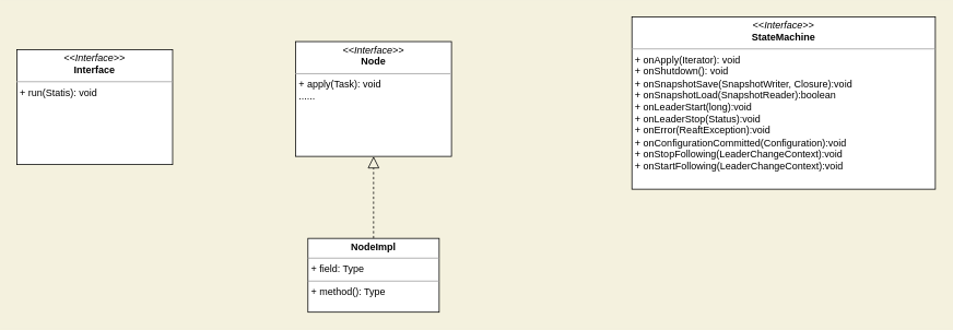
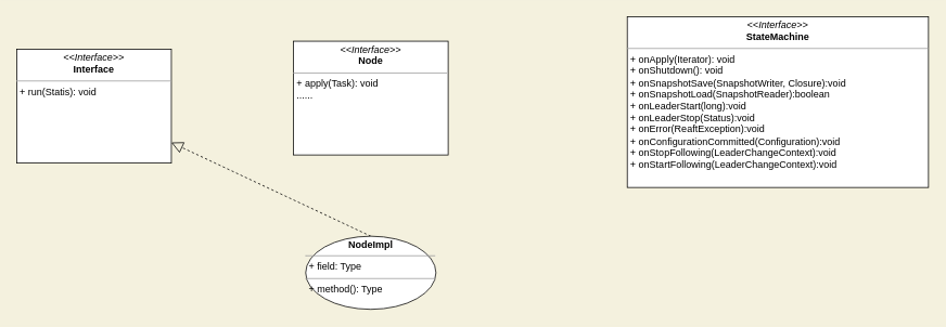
- <mxCell id="5" value="" style="endArrow=block;dashed=1;endFill=0;endSize=12;html=1;entryX=0.5;entryY=1;entryDx=0;entryDy=0;exitX=0.5;exitY=0;exitDx=0;exitDy=0;" parent="1" source="6" target="3" edge="1"><mxGeometry width="160" relative="1" as="geometry"><mxPoint x="455" y="290" as="sourcePoint" /><mxPoint x="520" y="370" as="targetPoint" /></mxGeometry></mxCell>
+ <mxCell id="5" value="" style="endArrow=block;dashed=1;endFill=0;endSize=12;html=1;exitX=0.5;exitY=0;exitDx=0;exitDy=0;" parent="1" source="6" target="4" edge="1"><mxGeometry width="160" relative="1" as="geometry"><mxPoint x="455" y="290" as="sourcePoint" /><mxPoint x="520" y="370" as="targetPoint" /></mxGeometry></mxCell>
- <mxCell id="6" value="&lt;p style=&quot;margin: 0px ; margin-top: 4px ; text-align: center&quot;&gt;&lt;b&gt;NodeImpl&lt;/b&gt;&lt;/p&gt;&lt;hr size=&quot;1&quot;&gt;&lt;p style=&quot;margin: 0px ; margin-left: 4px&quot;&gt;+ field: Type&lt;/p&gt;&lt;hr size=&quot;1&quot;&gt;&lt;p style=&quot;margin: 0px ; margin-left: 4px&quot;&gt;+ method(): Type&lt;/p&gt;" style="verticalAlign=top;align=left;overflow=fill;fontSize=12;fontFamily=Helvetica;html=1;" parent="1" vertex="1"><mxGeometry x="375" y="290" width="160" height="90" as="geometry" /></mxCell>
+ <mxCell id="6" value="&lt;p style=&quot;margin: 0px ; margin-top: 4px ; text-align: center&quot;&gt;&lt;b&gt;NodeImpl&lt;/b&gt;&lt;/p&gt;&lt;hr size=&quot;1&quot;&gt;&lt;p style=&quot;margin: 0px ; margin-left: 4px&quot;&gt;+ field: Type&lt;/p&gt;&lt;hr size=&quot;1&quot;&gt;&lt;p style=&quot;margin: 0px ; margin-left: 4px&quot;&gt;+ method(): Type&lt;/p&gt;" style="ellipse;verticalAlign=top;align=left;overflow=fill;fontSize=12;fontFamily=Helvetica;html=1;" parent="1" vertex="1"><mxGeometry x="375" y="290" width="160" height="90" as="geometry" /></mxCell>
